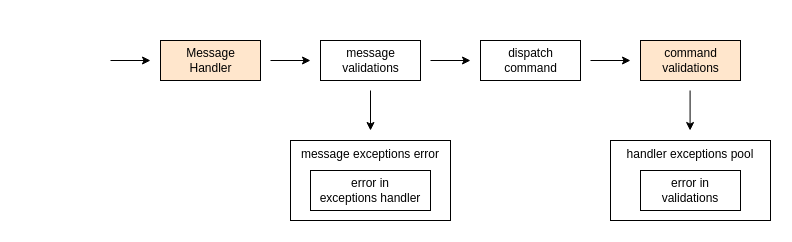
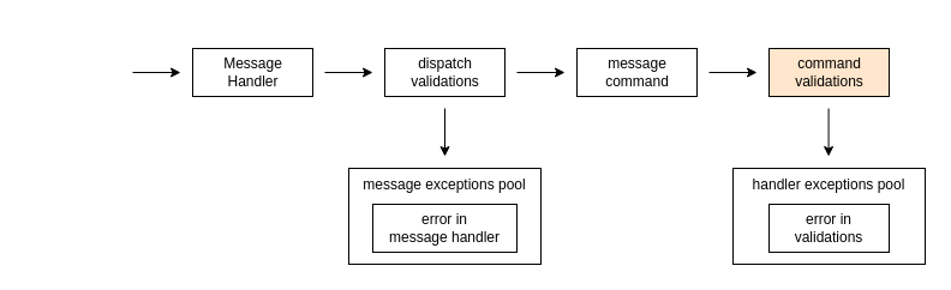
- <mxCell id="4" value="&lt;div&gt;Message&lt;/div&gt;&lt;div&gt;Handler&lt;/div&gt;" style="html=1;fillColor=#ffe6cc;" vertex="1" parent="1"><mxGeometry x="160" y="40" width="100" height="40" as="geometry" /></mxCell>
+ <mxCell id="4" value="&lt;div&gt;Message&lt;/div&gt;&lt;div&gt;Handler&lt;/div&gt;" style="html=1;" vertex="1" parent="1"><mxGeometry x="160" y="40" width="100" height="40" as="geometry" /></mxCell>
- <mxCell id="6" value="&lt;div&gt;message&lt;/div&gt;&lt;div&gt;validations&lt;br&gt;&lt;/div&gt;" style="html=1;" vertex="1" parent="1"><mxGeometry x="320" y="40" width="100" height="40" as="geometry" /></mxCell>
+ <mxCell id="6" value="&lt;div&gt;dispatch&lt;/div&gt;&lt;div&gt;validations&lt;br&gt;&lt;/div&gt;" style="html=1;" vertex="1" parent="1"><mxGeometry x="320" y="40" width="100" height="40" as="geometry" /></mxCell>
- <mxCell id="10" value="dispatch&lt;div&gt;command&lt;br&gt;&lt;/div&gt;" style="html=1;" vertex="1" parent="1"><mxGeometry x="480" y="40" width="100" height="40" as="geometry" /></mxCell>
+ <mxCell id="10" value="message&lt;div&gt;command&lt;br&gt;&lt;/div&gt;" style="html=1;" vertex="1" parent="1"><mxGeometry x="480" y="40" width="100" height="40" as="geometry" /></mxCell>
- <mxCell id="2" value="message exceptions error" style="rounded=0;whiteSpace=wrap;html=1;verticalAlign=top;" vertex="1" parent="1"><mxGeometry x="290" y="140" width="160" height="80" as="geometry" /></mxCell>
+ <mxCell id="2" value="message exceptions pool" style="rounded=0;whiteSpace=wrap;html=1;verticalAlign=top;" vertex="1" parent="1"><mxGeometry x="290" y="140" width="160" height="80" as="geometry" /></mxCell>
- <mxCell id="8" value="&lt;div&gt;error in&lt;/div&gt;&lt;div&gt;exceptions handler&lt;br&gt;&lt;/div&gt;" style="rounded=0;whiteSpace=wrap;html=1;" vertex="1" parent="1"><mxGeometry x="310" y="170" width="120" height="40" as="geometry" /></mxCell>
+ <mxCell id="8" value="&lt;div&gt;error in&lt;/div&gt;&lt;div&gt;message handler&lt;br&gt;&lt;/div&gt;" style="rounded=0;whiteSpace=wrap;html=1;" vertex="1" parent="1"><mxGeometry x="310" y="170" width="120" height="40" as="geometry" /></mxCell>
